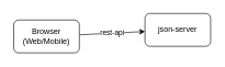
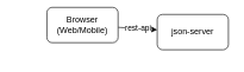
- <mxCell id="3" value="Browser&lt;br&gt;(Web/Mobile)" style="rounded=1;whiteSpace=wrap;html=1;" parent="1" vertex="1"><mxGeometry x="20" y="30" width="100" height="50" as="geometry" /></mxCell>
+ <mxCell id="3" value="Browser&lt;br&gt;(Web/Mobile)" style="rounded=1;whiteSpace=wrap;html=1;" parent="1" vertex="1"><mxGeometry x="65" y="10" width="100" height="50" as="geometry" /></mxCell>
